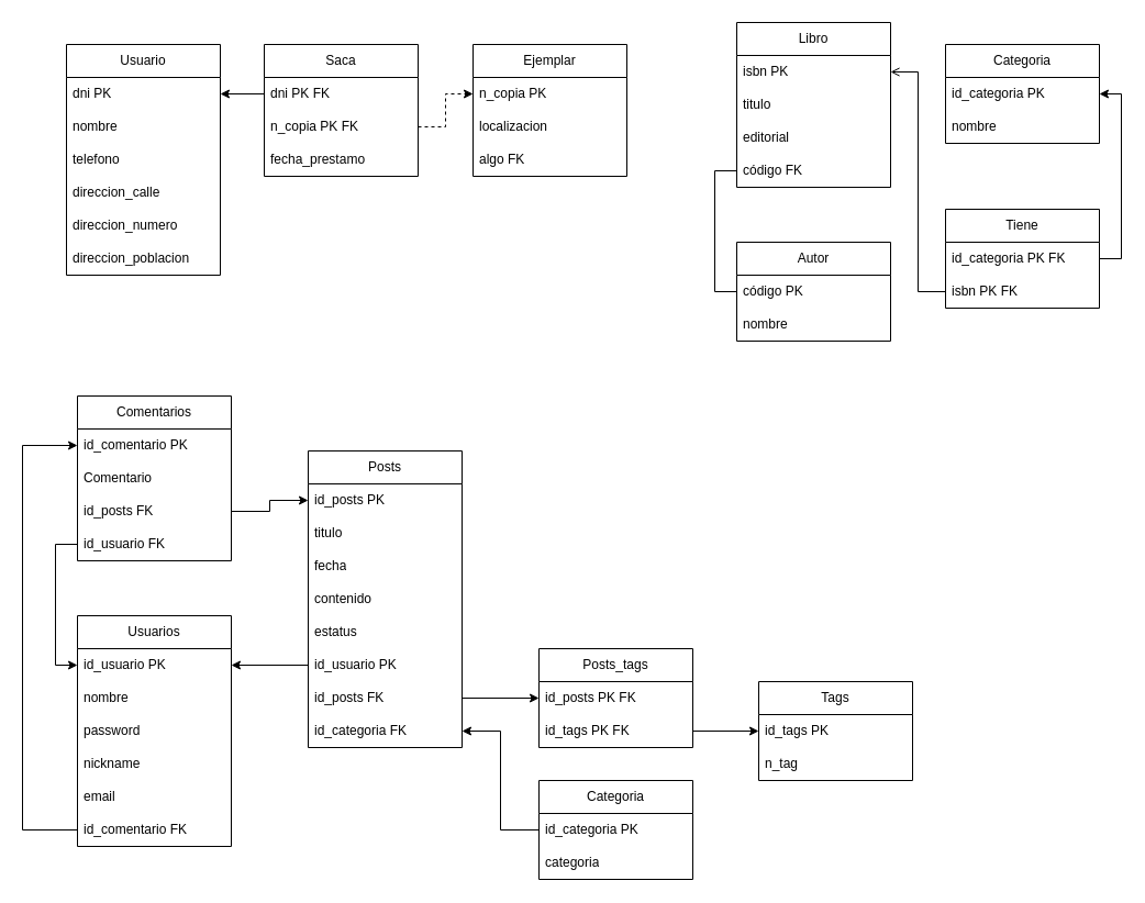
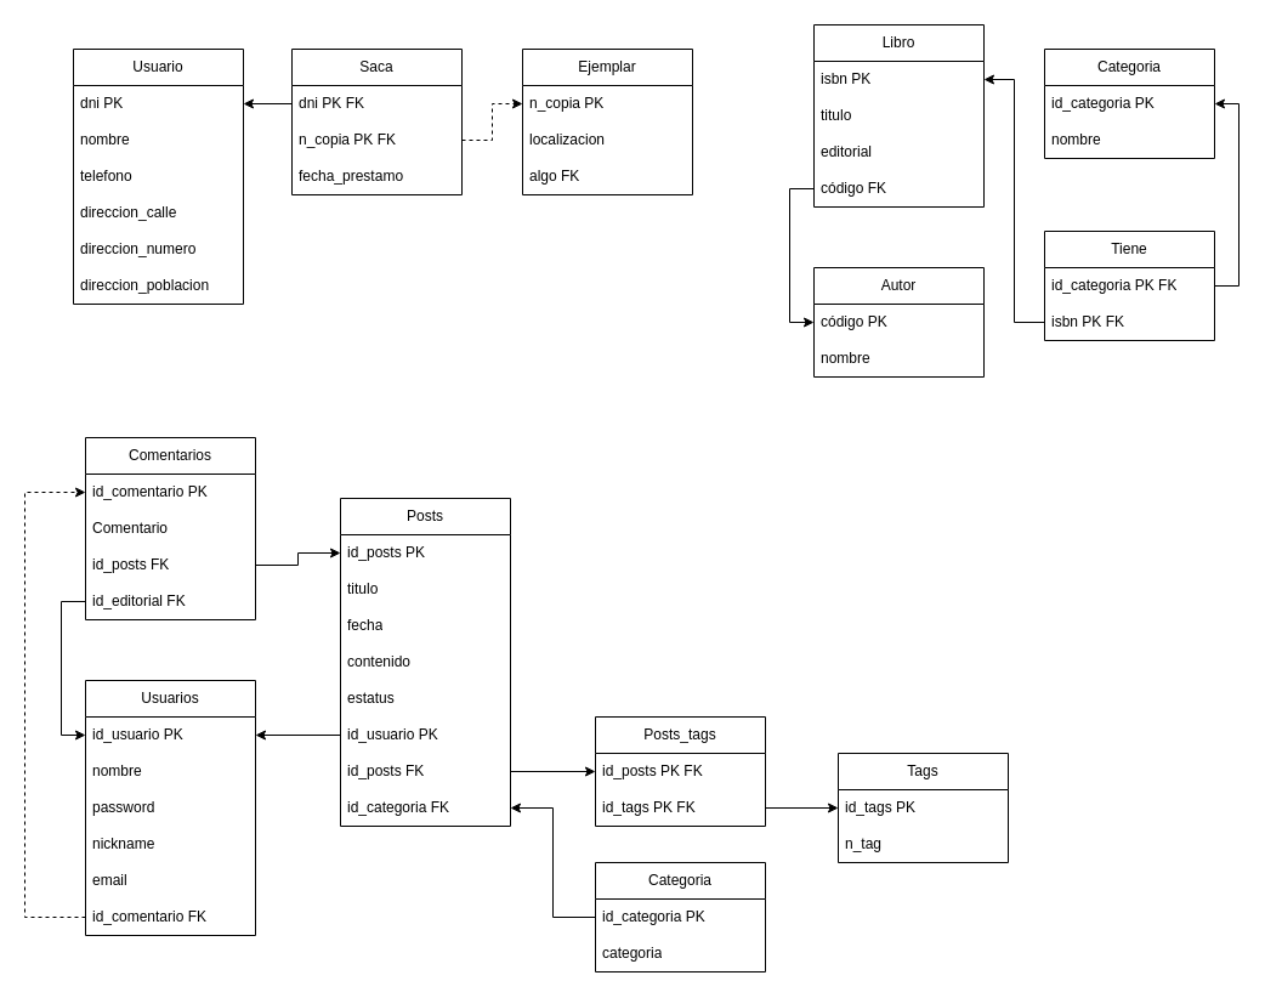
- <mxCell id="30" style="edgeStyle=orthogonalEdgeStyle;rounded=0;orthogonalLoop=1;jettySize=auto;html=1;entryX=1;entryY=0.5;entryDx=0;entryDy=0;endArrow=open;" edge="1" parent="1" source="29" target="20"><mxGeometry relative="1" as="geometry" /></mxCell>
+ <mxCell id="30" style="edgeStyle=orthogonalEdgeStyle;rounded=0;orthogonalLoop=1;jettySize=auto;html=1;entryX=1;entryY=0.5;entryDx=0;entryDy=0;" edge="1" parent="1" source="29" target="20"><mxGeometry relative="1" as="geometry" /></mxCell>
- <mxCell id="34" style="edgeStyle=orthogonalEdgeStyle;rounded=0;orthogonalLoop=1;jettySize=auto;html=1;entryX=0;entryY=0.5;entryDx=0;entryDy=0;endArrow=none;" edge="1" parent="1" source="23" target="32"><mxGeometry relative="1" as="geometry" /></mxCell>
+ <mxCell id="34" style="edgeStyle=orthogonalEdgeStyle;rounded=0;orthogonalLoop=1;jettySize=auto;html=1;entryX=0;entryY=0.5;entryDx=0;entryDy=0;" edge="1" parent="1" source="23" target="32"><mxGeometry relative="1" as="geometry" /></mxCell>
- <mxCell id="47" value="id_usuario FK" style="text;strokeColor=none;fillColor=none;align=left;verticalAlign=middle;spacingLeft=4;spacingRight=4;overflow=hidden;points=[[0,0.5],[1,0.5]];portConstraint=eastwest;rotatable=0;whiteSpace=wrap;html=1;" vertex="1" parent="43"><mxGeometry y="120" width="140" height="30" as="geometry" /></mxCell>
+ <mxCell id="47" value="id_editorial FK" style="text;strokeColor=none;fillColor=none;align=left;verticalAlign=middle;spacingLeft=4;spacingRight=4;overflow=hidden;points=[[0,0.5],[1,0.5]];portConstraint=eastwest;rotatable=0;whiteSpace=wrap;html=1;" vertex="1" parent="43"><mxGeometry y="120" width="140" height="30" as="geometry" /></mxCell>
- <mxCell id="66" style="edgeStyle=orthogonalEdgeStyle;rounded=0;orthogonalLoop=1;jettySize=auto;html=1;entryX=0;entryY=0.5;entryDx=0;entryDy=0;" edge="1" parent="1" source="42" target="44"><mxGeometry relative="1" as="geometry"><Array as="points"><mxPoint x="20" y="755" /><mxPoint x="20" y="405" /></Array></mxGeometry></mxCell>
+ <mxCell id="66" style="edgeStyle=orthogonalEdgeStyle;rounded=0;orthogonalLoop=1;jettySize=auto;html=1;entryX=0;entryY=0.5;entryDx=0;entryDy=0;dashed=1;" edge="1" parent="1" source="42" target="44"><mxGeometry relative="1" as="geometry"><Array as="points"><mxPoint x="20" y="755" /><mxPoint x="20" y="405" /></Array></mxGeometry></mxCell>
